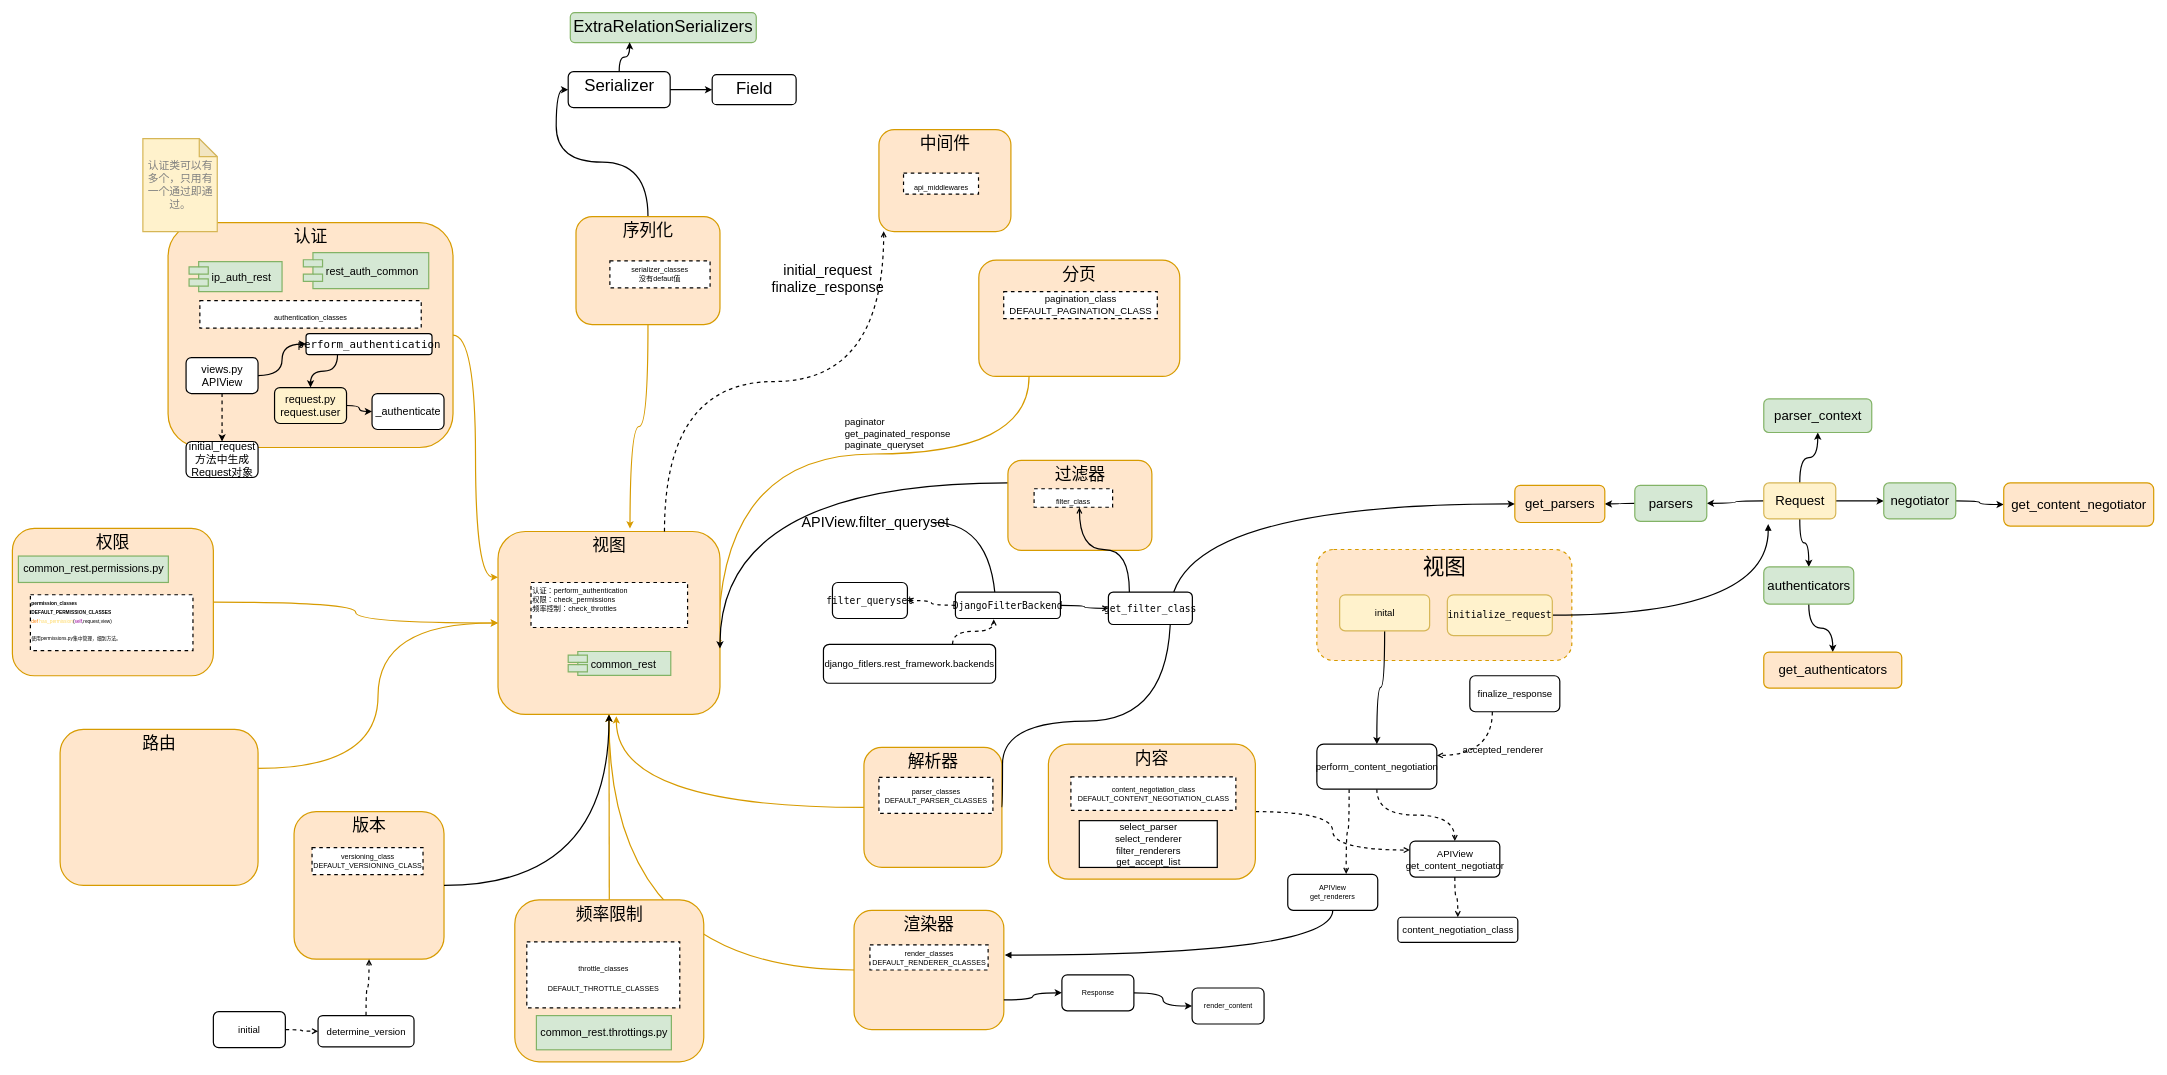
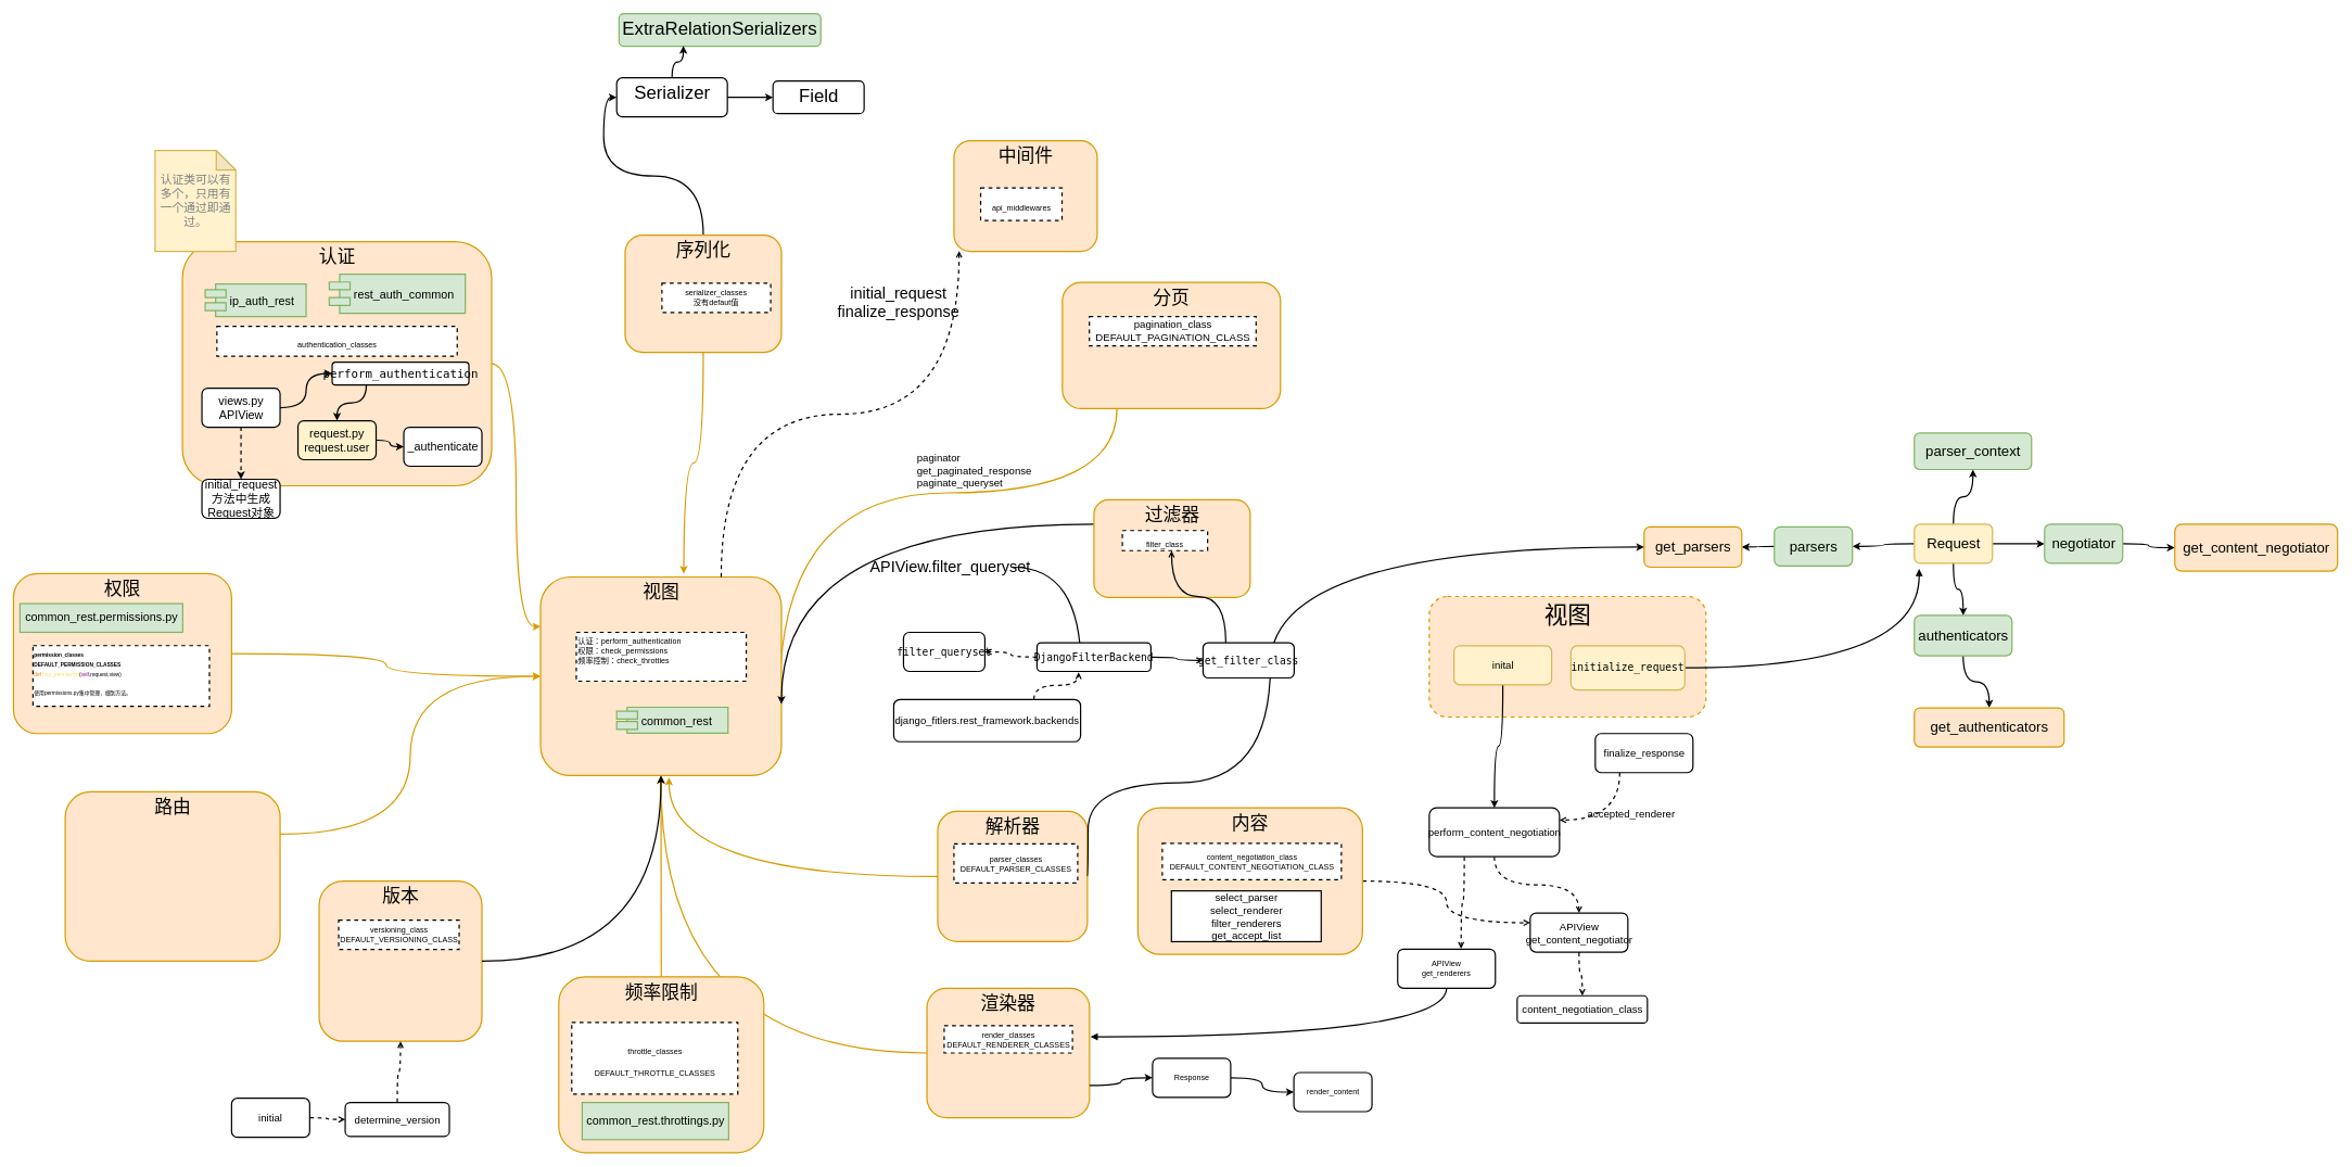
- <mxCell id="100" value="&lt;span style=&quot;font-size: 12px&quot;&gt;api_middlewares&lt;/span&gt;" style="rounded=0;whiteSpace=wrap;html=1;shadow=0;dashed=1;strokeWidth=2;fontSize=28;align=center;" vertex="1" parent="98"><mxGeometry x="41" y="72.5" width="125" height="35" as="geometry" /></mxCell>
+ <mxCell id="100" value="&lt;span style=&quot;font-size: 12px&quot;&gt;api_middlewares&lt;/span&gt;" style="rounded=0;whiteSpace=wrap;html=1;shadow=0;dashed=1;strokeWidth=2;fontSize=28;align=center;" vertex="1" parent="98"><mxGeometry x="41" y="72.5" width="125" height="50" as="geometry" /></mxCell>
